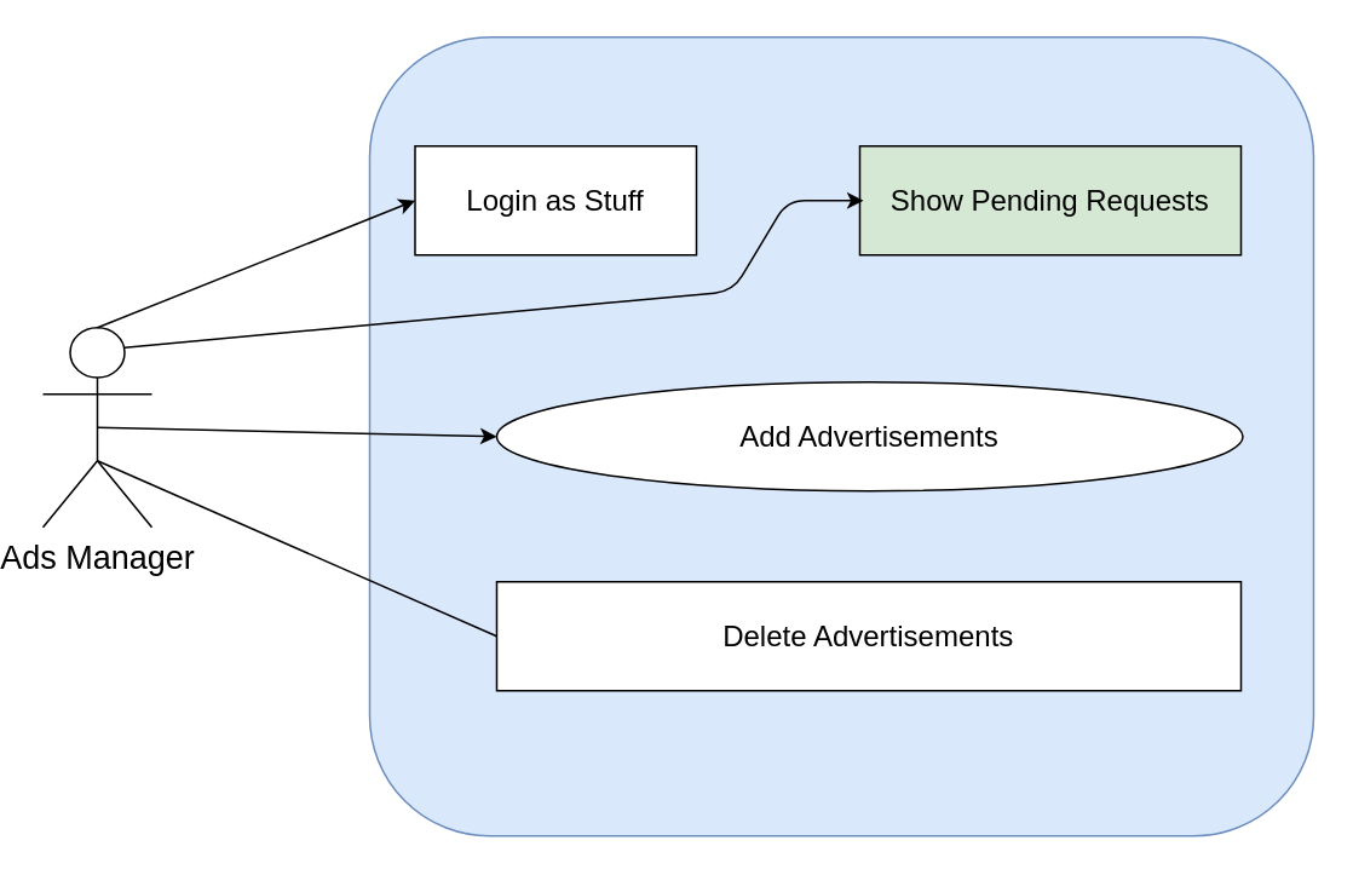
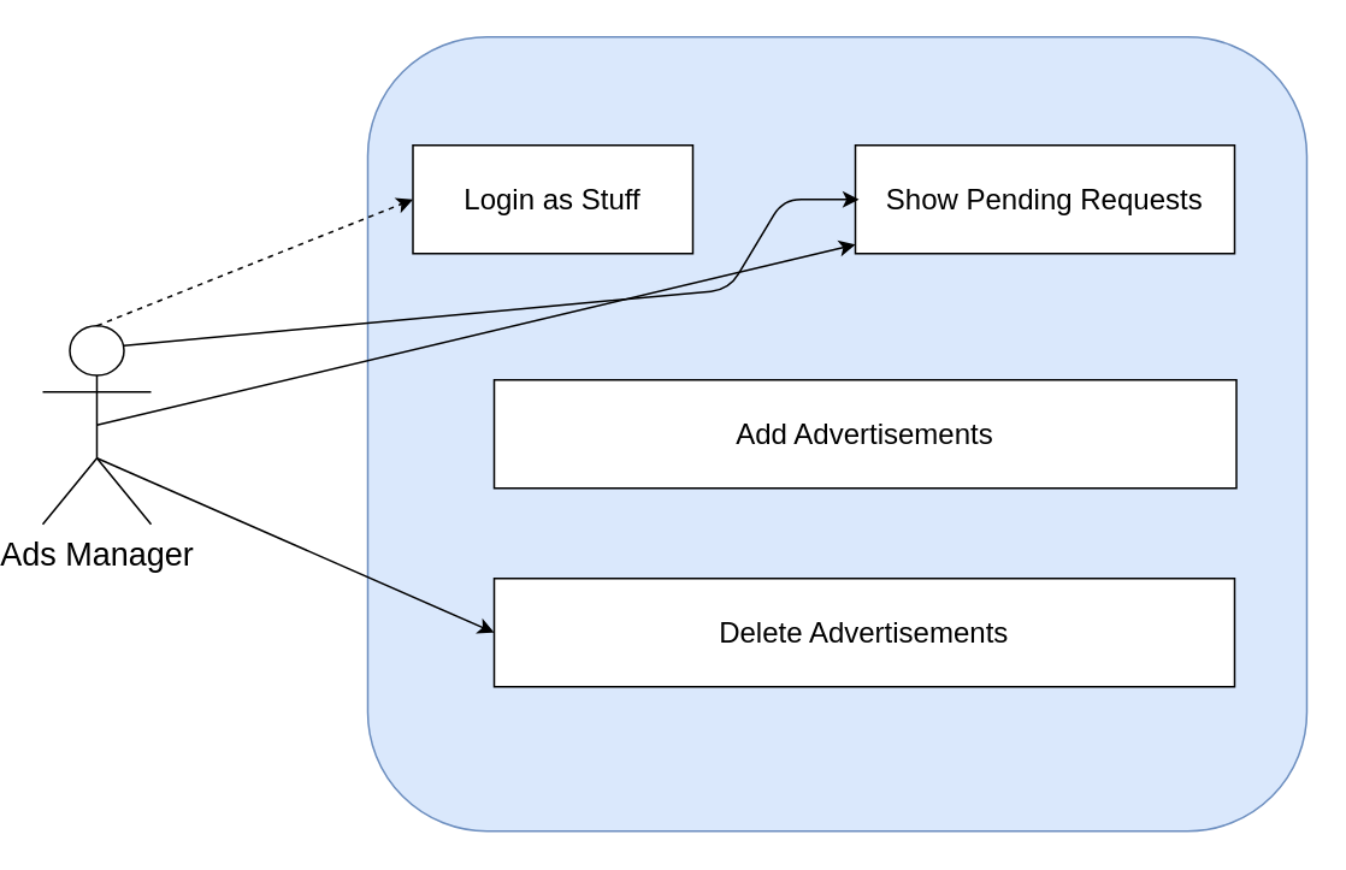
- <mxCell id="6" value="Show Pending Requests" style="rounded=0;whiteSpace=wrap;html=1;fontSize=16;fillColor=#d5e8d4;" vertex="1" parent="1"><mxGeometry x="470" y="80" width="210" height="60" as="geometry" /></mxCell>
+ <mxCell id="6" value="Show Pending Requests" style="rounded=0;whiteSpace=wrap;html=1;fontSize=16;" vertex="1" parent="1"><mxGeometry x="470" y="80" width="210" height="60" as="geometry" /></mxCell>
- <mxCell id="5" value="" style="endArrow=classic;html=1;fontSize=16;entryX=0;entryY=0.5;entryDx=0;entryDy=0;exitX=0.5;exitY=0;exitDx=0;exitDy=0;exitPerimeter=0;" edge="1" parent="1" source="2" target="4"><mxGeometry width="50" height="50" relative="1" as="geometry"><mxPoint x="20" y="420" as="sourcePoint" /><mxPoint x="70" y="370" as="targetPoint" /><Array as="points" /></mxGeometry></mxCell>
+ <mxCell id="5" value="" style="endArrow=classic;html=1;fontSize=16;entryX=0;entryY=0.5;entryDx=0;entryDy=0;exitX=0.5;exitY=0;exitDx=0;exitDy=0;exitPerimeter=0;dashed=1;" edge="1" parent="1" source="2" target="4"><mxGeometry width="50" height="50" relative="1" as="geometry"><mxPoint x="20" y="420" as="sourcePoint" /><mxPoint x="70" y="370" as="targetPoint" /><Array as="points" /></mxGeometry></mxCell>
- <mxCell id="9" value="" style="endArrow=classic;html=1;fontSize=16;entryX=0;entryY=0.5;entryDx=0;entryDy=0;exitX=0.5;exitY=0.5;exitDx=0;exitDy=0;exitPerimeter=0;" edge="1" parent="1" source="2" target="8"><mxGeometry width="50" height="50" relative="1" as="geometry"><mxPoint x="56" y="283.167" as="sourcePoint" /><mxPoint x="303.5" y="296.5" as="targetPoint" /></mxGeometry></mxCell>
+ <mxCell id="9" value="" style="endArrow=classic;html=1;fontSize=16;exitX=0.5;exitY=0.5;exitDx=0;exitDy=0;exitPerimeter=0;" edge="1" parent="1" source="2" target="6"><mxGeometry width="50" height="50" relative="1" as="geometry"><mxPoint x="56" y="283.167" as="sourcePoint" /><mxPoint x="303.5" y="296.5" as="targetPoint" /></mxGeometry></mxCell>
- <mxCell id="8" value="Add Advertisements" style="ellipse;whiteSpace=wrap;html=1;fontSize=16;" vertex="1" parent="1"><mxGeometry x="270" y="210" width="411" height="60" as="geometry" /></mxCell>
+ <mxCell id="8" value="Add Advertisements" style="rounded=0;whiteSpace=wrap;html=1;fontSize=16;" vertex="1" parent="1"><mxGeometry x="270" y="210" width="411" height="60" as="geometry" /></mxCell>
- <mxCell id="11" value="" style="endArrow=none;html=1;fontSize=16;entryX=0;entryY=0.5;entryDx=0;entryDy=0;exitX=0.5;exitY=0.667;exitDx=0;exitDy=0;exitPerimeter=0;" edge="1" parent="1" source="2" target="10"><mxGeometry width="50" height="50" relative="1" as="geometry"><mxPoint x="50" y="410" as="sourcePoint" /><mxPoint x="100" y="360" as="targetPoint" /></mxGeometry></mxCell>
+ <mxCell id="11" value="" style="endArrow=classic;html=1;fontSize=16;entryX=0;entryY=0.5;entryDx=0;entryDy=0;exitX=0.5;exitY=0.667;exitDx=0;exitDy=0;exitPerimeter=0;" edge="1" parent="1" source="2" target="10"><mxGeometry width="50" height="50" relative="1" as="geometry"><mxPoint x="50" y="410" as="sourcePoint" /><mxPoint x="100" y="360" as="targetPoint" /></mxGeometry></mxCell>
